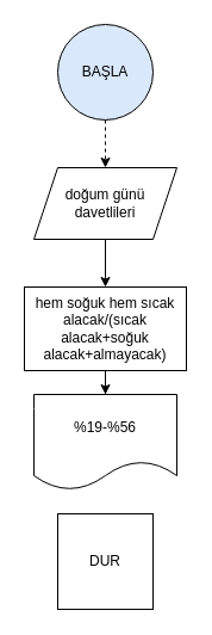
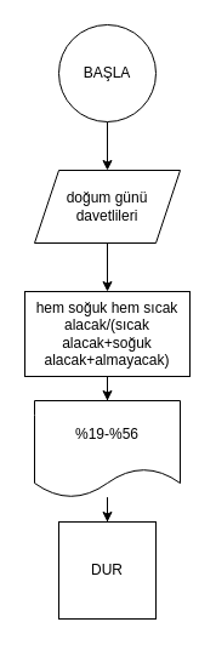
- <mxCell id="4" value="BAŞLA" style="ellipse;whiteSpace=wrap;html=1;aspect=fixed;fillColor=#dae8fc;" vertex="1" parent="1"><mxGeometry x="48" y="20" width="80" height="80" as="geometry" /></mxCell>
+ <mxCell id="4" value="BAŞLA" style="ellipse;whiteSpace=wrap;html=1;aspect=fixed;" vertex="1" parent="1"><mxGeometry x="48" y="20" width="80" height="80" as="geometry" /></mxCell>
- <mxCell id="3" value="" style="edgeStyle=orthogonalEdgeStyle;rounded=0;orthogonalLoop=1;jettySize=auto;html=1;dashed=1;" edge="1" parent="1" source="4" target="6"><mxGeometry relative="1" as="geometry" /></mxCell>
+ <mxCell id="3" value="" style="edgeStyle=orthogonalEdgeStyle;rounded=0;orthogonalLoop=1;jettySize=auto;html=1;" edge="1" parent="1" source="4" target="6"><mxGeometry relative="1" as="geometry" /></mxCell>
+ <mxCell id="9" value="" style="edgeStyle=orthogonalEdgeStyle;rounded=0;orthogonalLoop=1;jettySize=auto;html=1;" edge="1" parent="1" source="10" target="2"><mxGeometry relative="1" as="geometry" /></mxCell>
